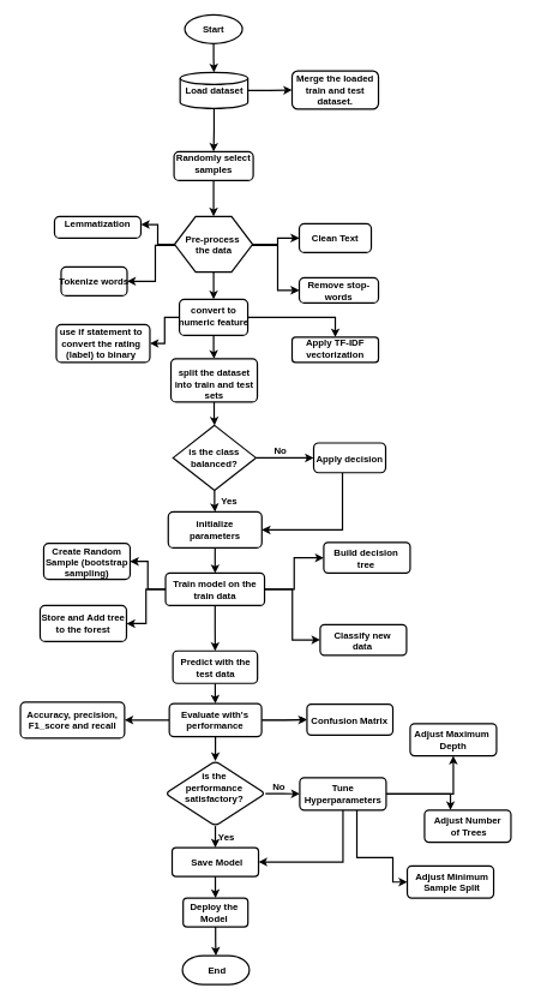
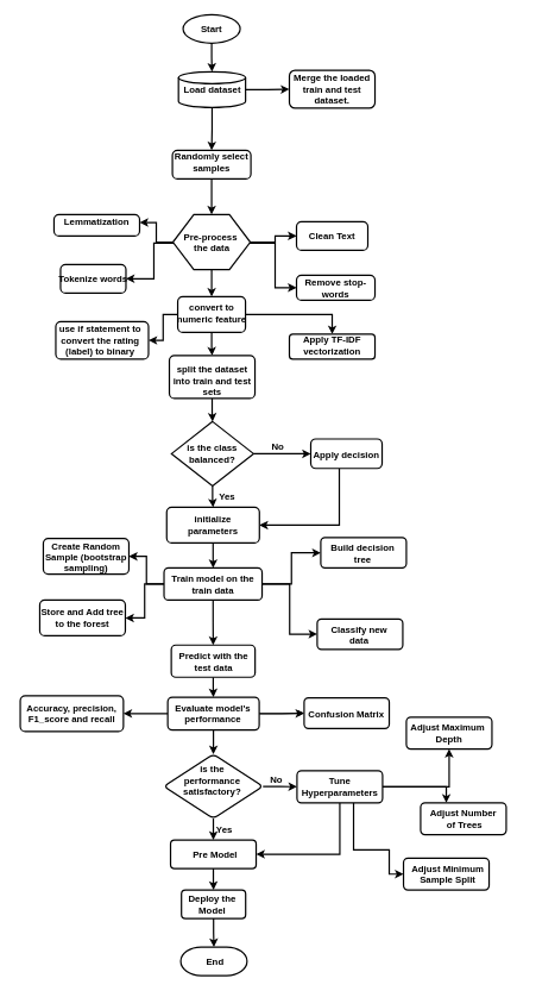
- <mxCell id="70" value="&lt;b&gt;&lt;font style=&quot;font-size: 13px;&quot;&gt;Evaluate with's performance&lt;/font&gt;&lt;/b&gt;" style="text;strokeColor=none;align=center;fillColor=none;html=1;verticalAlign=middle;whiteSpace=wrap;rounded=0;" vertex="1" parent="1"><mxGeometry x="233.17" y="984" width="130" height="30" as="geometry" /></mxCell>
+ <mxCell id="70" value="&lt;b&gt;&lt;font style=&quot;font-size: 13px;&quot;&gt;Evaluate model's performance&lt;/font&gt;&lt;/b&gt;" style="text;strokeColor=none;align=center;fillColor=none;html=1;verticalAlign=middle;whiteSpace=wrap;rounded=0;" vertex="1" parent="1"><mxGeometry x="233.17" y="984" width="130" height="30" as="geometry" /></mxCell>
- <mxCell id="84" value="&lt;b&gt;&lt;font style=&quot;font-size: 13px;&quot;&gt;Save Model&lt;/font&gt;&lt;/b&gt;" style="text;strokeColor=none;align=center;fillColor=none;html=1;verticalAlign=middle;whiteSpace=wrap;rounded=0;" vertex="1" parent="1"><mxGeometry x="256.15" y="1181" width="90" height="30" as="geometry" /></mxCell>
+ <mxCell id="84" value="&lt;b&gt;&lt;font style=&quot;font-size: 13px;&quot;&gt;Pre Model&lt;/font&gt;&lt;/b&gt;" style="text;strokeColor=none;align=center;fillColor=none;html=1;verticalAlign=middle;whiteSpace=wrap;rounded=0;" vertex="1" parent="1"><mxGeometry x="256.15" y="1181" width="90" height="30" as="geometry" /></mxCell>
